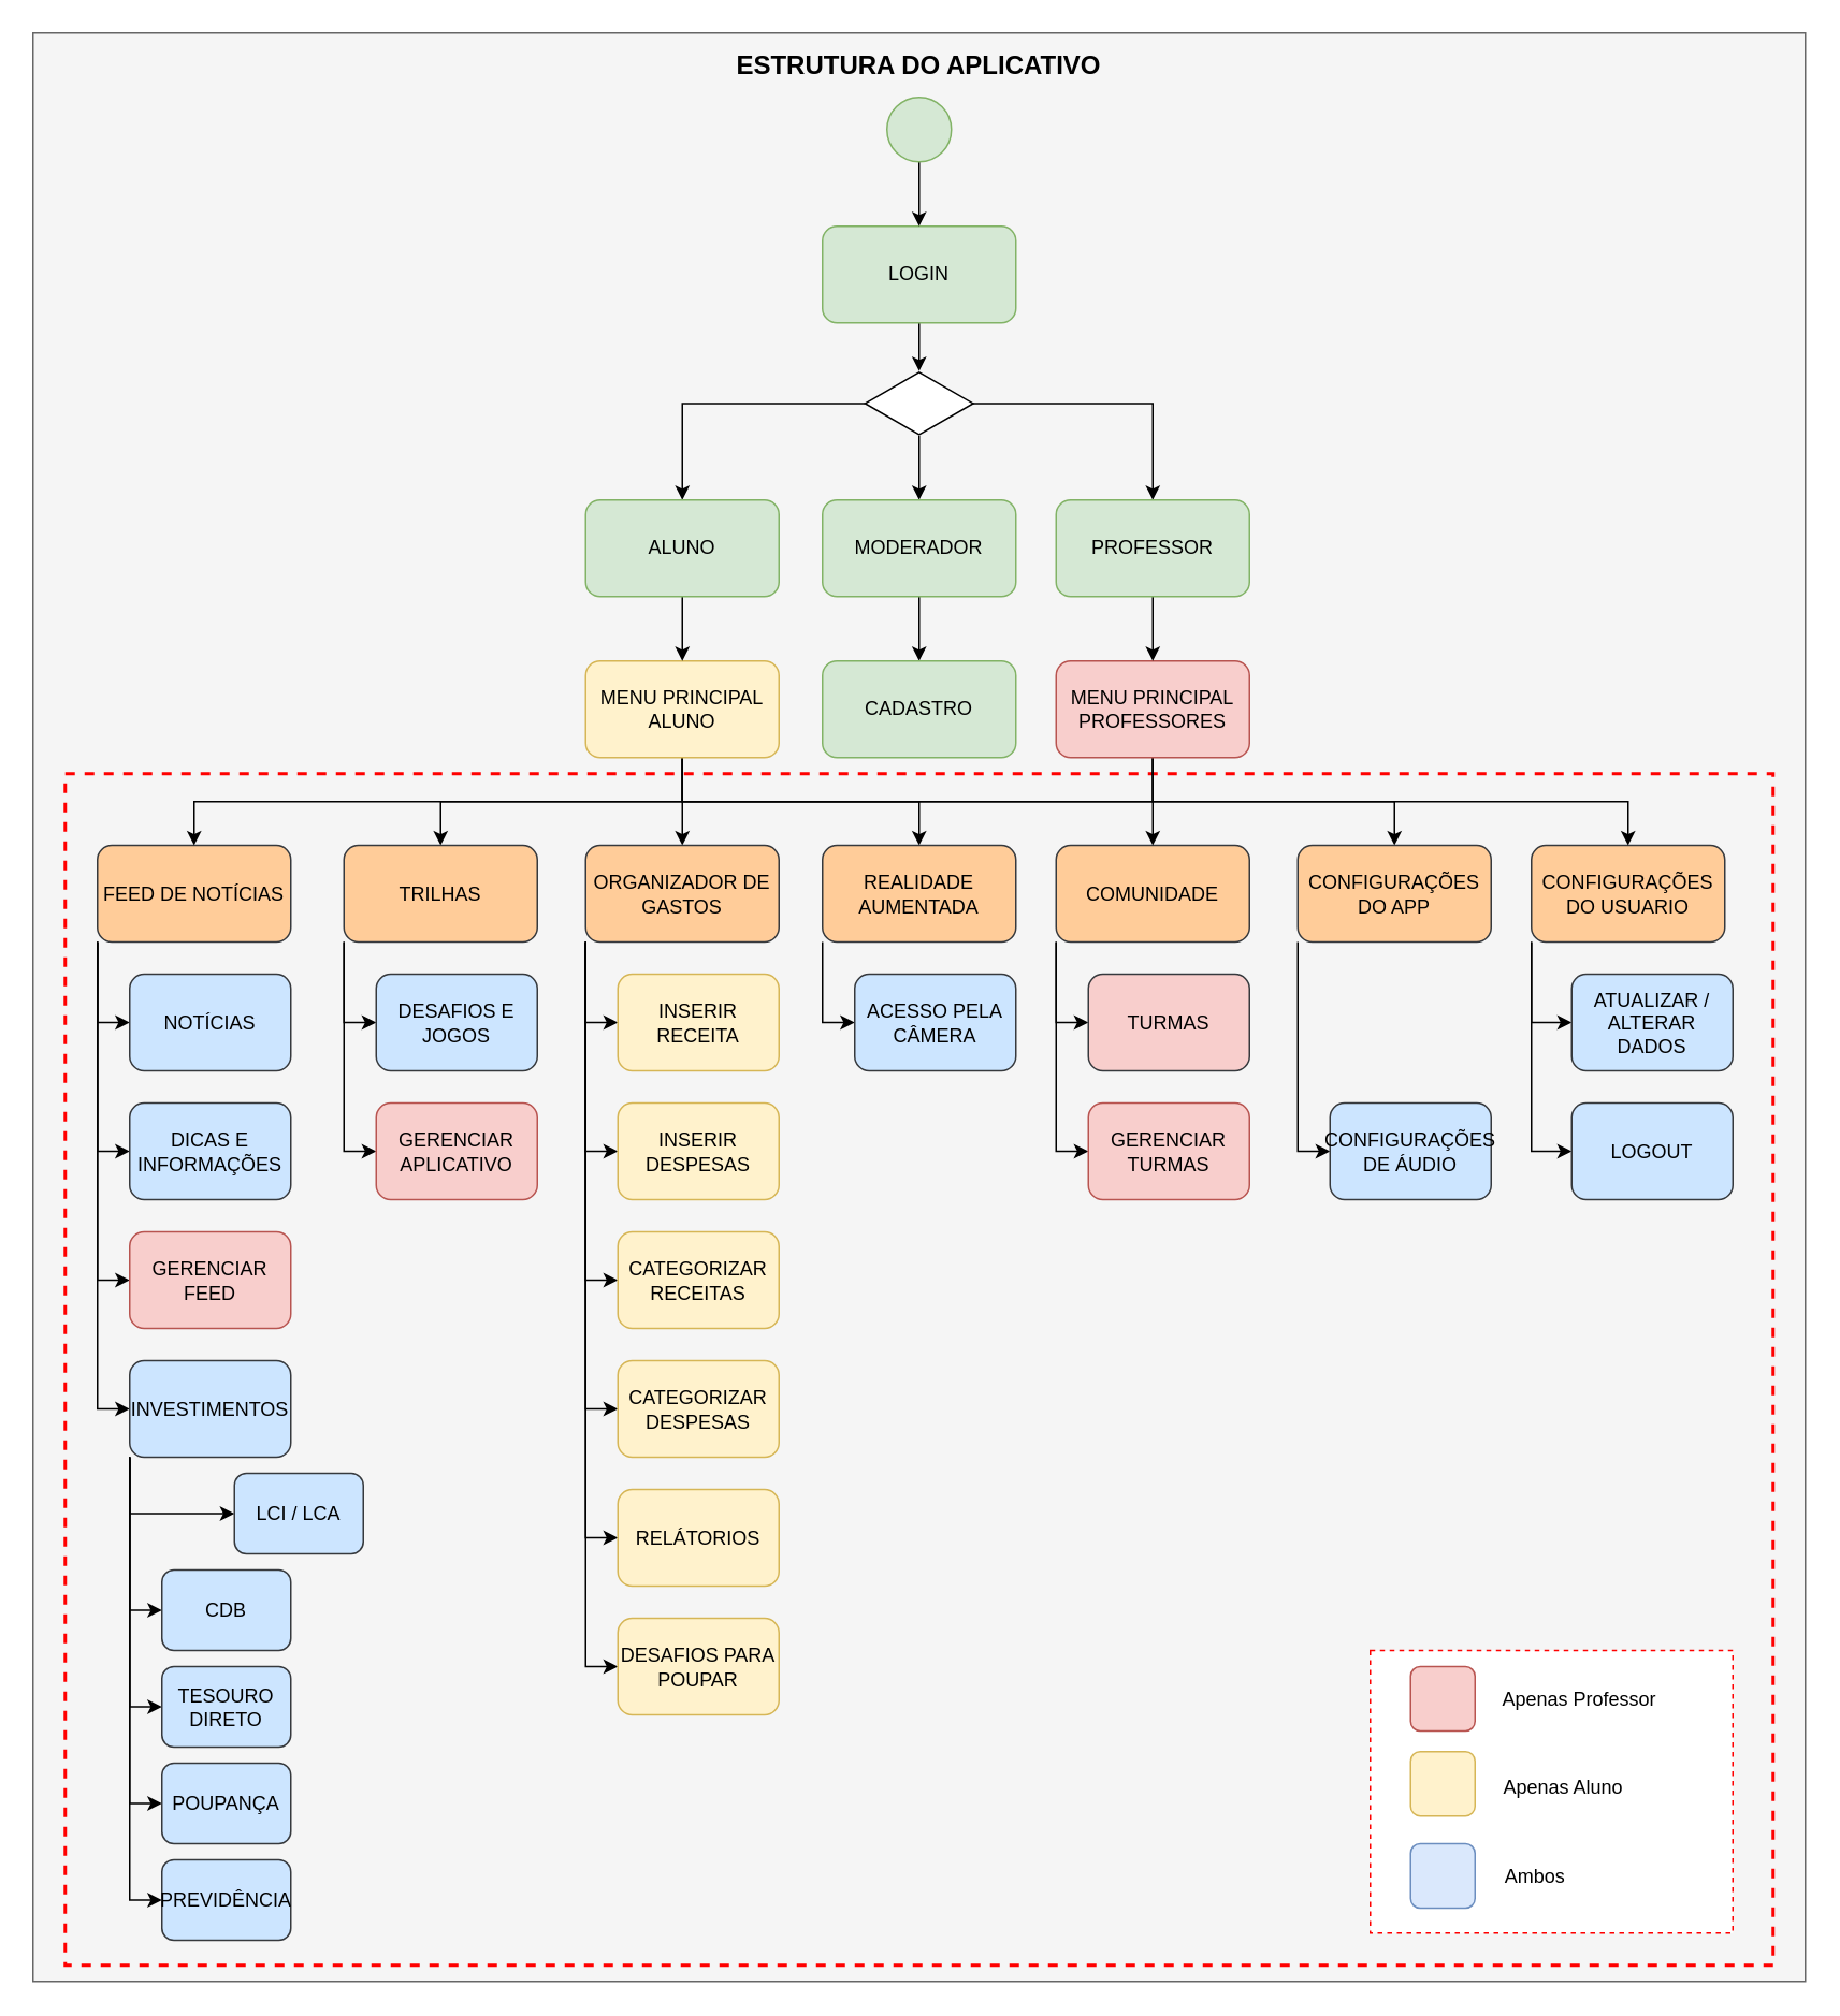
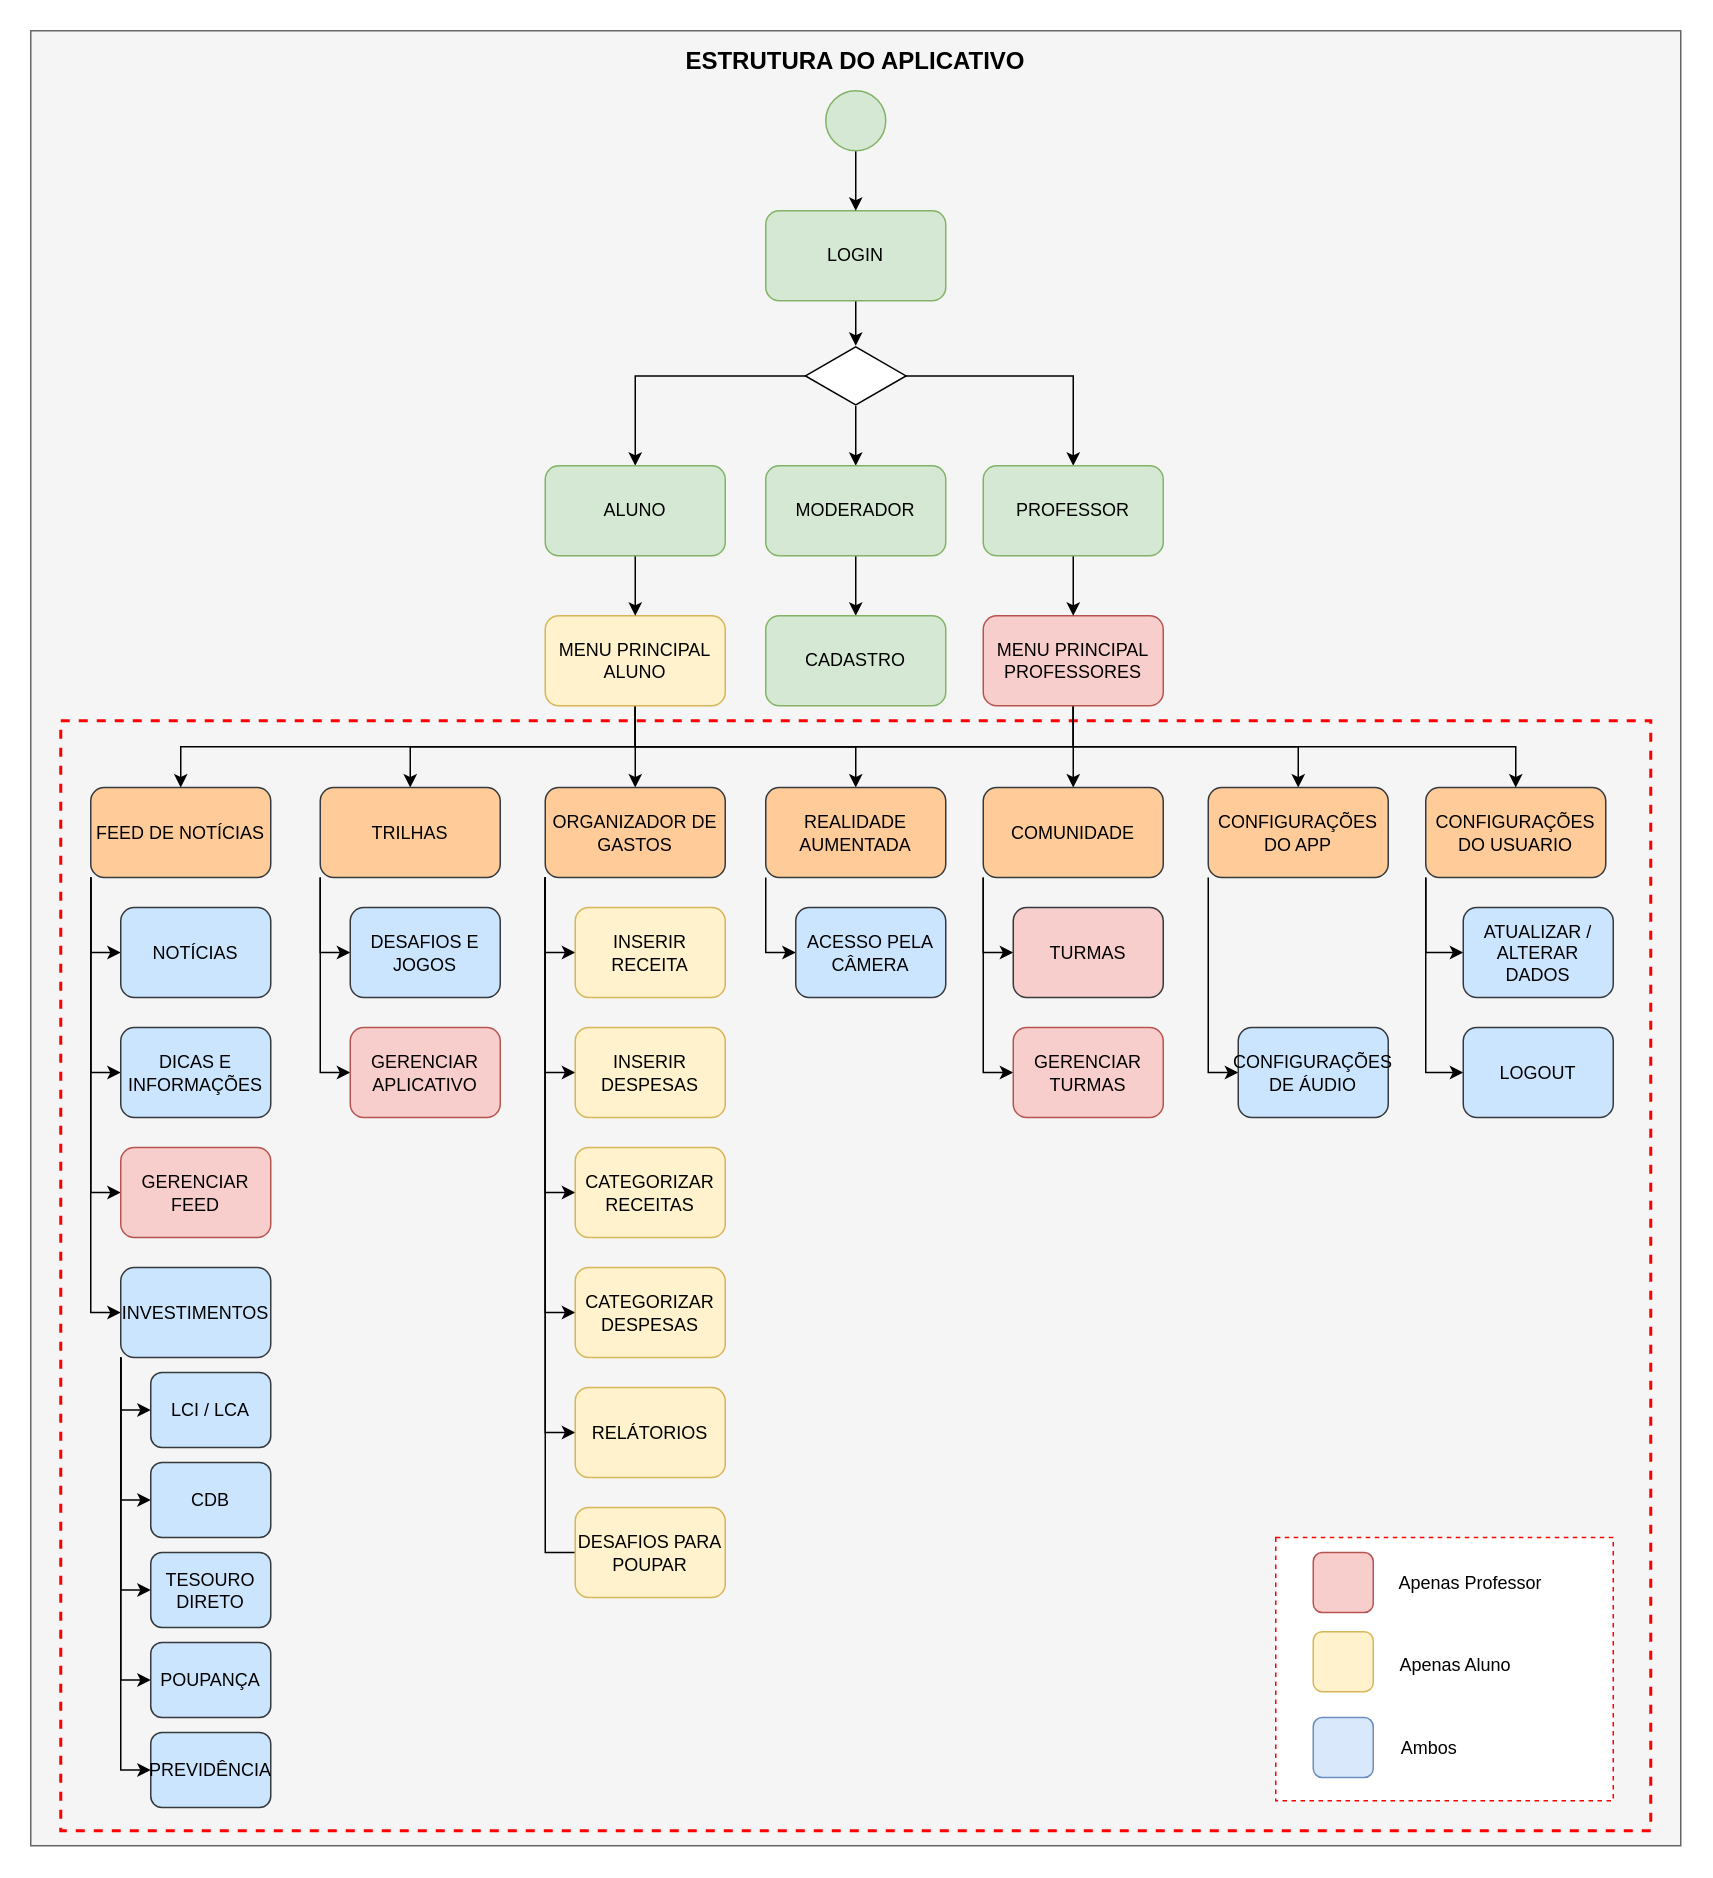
- <mxCell id="44" value="LCI / LCA" style="rounded=1;whiteSpace=wrap;html=1;fillColor=#cce5ff;strokeColor=#36393d;" parent="1" vertex="1"><mxGeometry x="145" y="914.5" width="80" height="50" as="geometry" /></mxCell>
+ <mxCell id="44" value="LCI / LCA" style="rounded=1;whiteSpace=wrap;html=1;fillColor=#cce5ff;strokeColor=#36393d;" parent="1" vertex="1"><mxGeometry x="100" y="914.5" width="80" height="50" as="geometry" /></mxCell>
- <mxCell id="23" style="edgeStyle=orthogonalEdgeStyle;rounded=0;orthogonalLoop=1;jettySize=auto;html=1;exitX=0;exitY=1;exitDx=0;exitDy=0;entryX=0;entryY=0.5;entryDx=0;entryDy=0;" parent="1" source="24" target="54" edge="1"><mxGeometry relative="1" as="geometry" /></mxCell>
+ <mxCell id="23" style="edgeStyle=orthogonalEdgeStyle;rounded=0;orthogonalLoop=1;jettySize=auto;html=1;exitX=0;exitY=1;exitDx=0;exitDy=0;entryX=0;entryY=0.5;entryDx=0;entryDy=0;endArrow=none;" parent="1" source="24" target="54" edge="1"><mxGeometry relative="1" as="geometry" /></mxCell>
